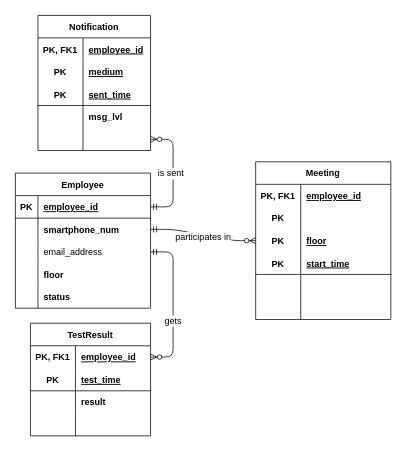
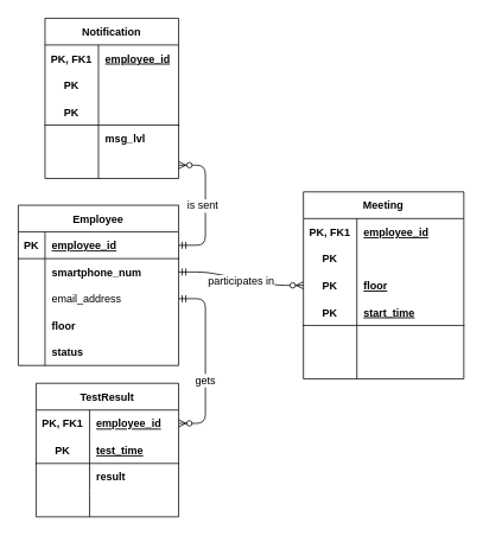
- <mxCell id="42" value="medium" style="shape=partialRectangle;connectable=0;fillColor=none;top=0;left=0;bottom=0;right=0;align=left;spacingLeft=6;fontStyle=5;overflow=hidden;" vertex="1" parent="40"><mxGeometry x="60" width="90" height="30" as="geometry" /></mxCell>
- <mxCell id="45" value="sent_time" style="shape=partialRectangle;connectable=0;fillColor=none;top=0;left=0;bottom=0;right=0;align=left;spacingLeft=6;fontStyle=5;overflow=hidden;" vertex="1" parent="43"><mxGeometry x="60" width="90" height="30" as="geometry" /></mxCell>
